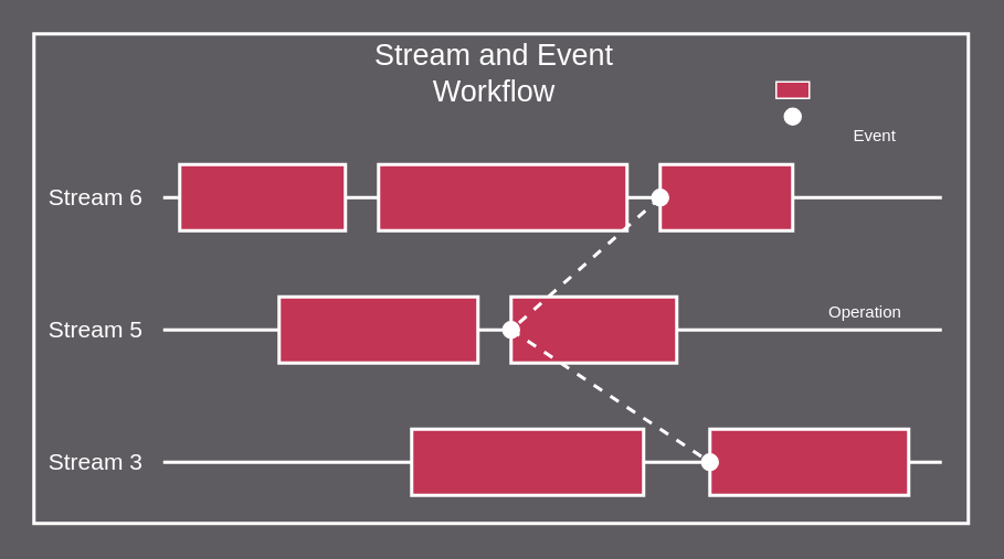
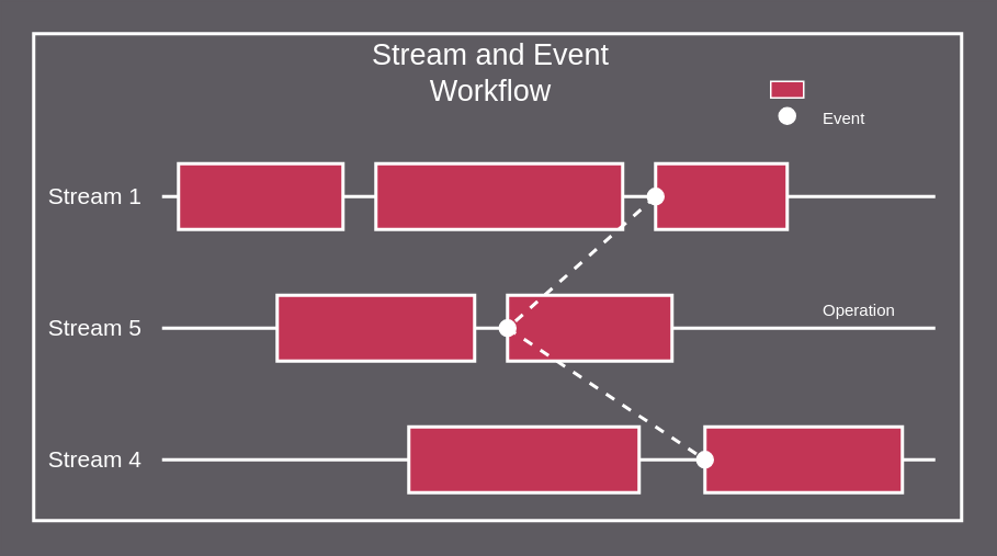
- <mxCell id="24" value="Event" style="text;html=1;strokeColor=none;fillColor=none;align=left;verticalAlign=middle;whiteSpace=wrap;rounded=0;fontSize=10;fontFamily=Arial;fontColor=#FFFFFF;" parent="1" vertex="1"><mxGeometry x="513" y="75" width="60" height="12" as="geometry" /></mxCell>
+ <mxCell id="24" value="Event" style="text;html=1;strokeColor=none;fillColor=none;align=left;verticalAlign=middle;whiteSpace=wrap;rounded=0;fontSize=10;fontFamily=Arial;fontColor=#FFFFFF;" parent="1" vertex="1"><mxGeometry x="498" y="65" width="60" height="12" as="geometry" /></mxCell>
- <mxCell id="6" value="Stream 6" style="text;html=1;strokeColor=none;fillColor=none;align=right;verticalAlign=middle;whiteSpace=wrap;rounded=0;fontSize=14;fontFamily=Arial;fontColor=#FFFFFF;" parent="1" vertex="1"><mxGeometry x="28" y="109" width="60" height="20" as="geometry" /></mxCell>
+ <mxCell id="6" value="Stream 1" style="text;html=1;strokeColor=none;fillColor=none;align=right;verticalAlign=middle;whiteSpace=wrap;rounded=0;fontSize=14;fontFamily=Arial;fontColor=#FFFFFF;" parent="1" vertex="1"><mxGeometry x="28" y="109" width="60" height="20" as="geometry" /></mxCell>
- <mxCell id="8" value="Stream 3" style="text;html=1;strokeColor=none;fillColor=none;align=right;verticalAlign=middle;whiteSpace=wrap;rounded=0;fontSize=14;fontFamily=Arial;fontColor=#FFFFFF;" parent="1" vertex="1"><mxGeometry x="28" y="269" width="60" height="20" as="geometry" /></mxCell>
+ <mxCell id="8" value="Stream 4" style="text;html=1;strokeColor=none;fillColor=none;align=right;verticalAlign=middle;whiteSpace=wrap;rounded=0;fontSize=14;fontFamily=Arial;fontColor=#FFFFFF;" parent="1" vertex="1"><mxGeometry x="28" y="269" width="60" height="20" as="geometry" /></mxCell>
